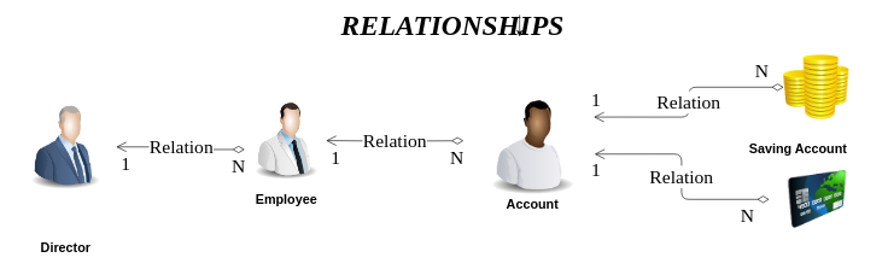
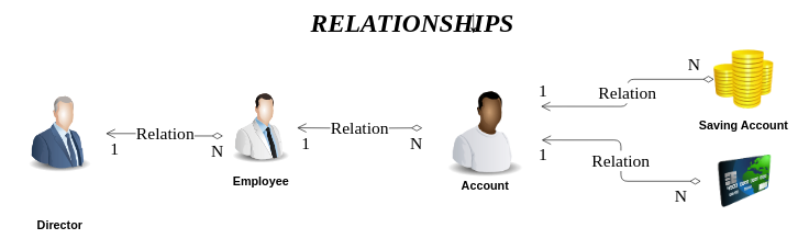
- <mxCell id="6" value="&lt;span style=&quot;font-size: 18px;&quot;&gt;&lt;b&gt;Saving Account&lt;/b&gt;&lt;/span&gt;" style="text;html=1;strokeColor=none;fillColor=none;align=center;verticalAlign=middle;whiteSpace=wrap;rounded=0;" vertex="1" parent="1"><mxGeometry x="1025" y="185" width="155" height="40" as="geometry" /></mxCell>
+ <mxCell id="6" value="&lt;span style=&quot;font-size: 18px;&quot;&gt;&lt;b&gt;Saving Account&lt;/b&gt;&lt;/span&gt;" style="text;html=1;strokeColor=none;fillColor=none;align=center;verticalAlign=middle;whiteSpace=wrap;rounded=0;" vertex="1" parent="1"><mxGeometry x="1050" y="170" width="155" height="40" as="geometry" /></mxCell>
